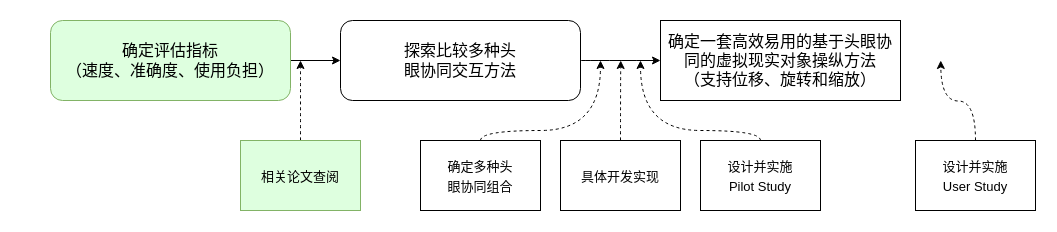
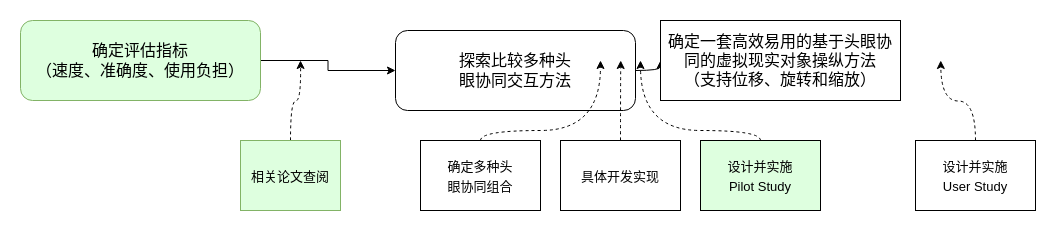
- <mxCell id="3" value="&lt;font style=&quot;font-size: 16px;&quot;&gt;确定评估指标&lt;br&gt;（速度、准确度、使用负担）&lt;/font&gt;" style="rounded=1;whiteSpace=wrap;html=1;spacingLeft=6;spacingRight=6;fillColor=#DEFFDF;strokeColor=#82b366;" vertex="1" parent="1"><mxGeometry x="50" y="20" width="240" height="80" as="geometry" /></mxCell>
+ <mxCell id="3" value="&lt;font style=&quot;font-size: 16px;&quot;&gt;确定评估指标&lt;br&gt;（速度、准确度、使用负担）&lt;/font&gt;" style="rounded=1;whiteSpace=wrap;html=1;spacingLeft=6;spacingRight=6;fillColor=#DEFFDF;strokeColor=#82b366;" vertex="1" parent="1"><mxGeometry x="20" y="20" width="240" height="80" as="geometry" /></mxCell>
- <mxCell id="5" value="&lt;span style=&quot;font-size: 16px;&quot;&gt;探索比较多种头&lt;br&gt;眼协同交互方法&lt;/span&gt;" style="rounded=1;whiteSpace=wrap;html=1;spacingLeft=6;spacingRight=6;" vertex="1" parent="1"><mxGeometry x="340" y="20" width="240" height="80" as="geometry" /></mxCell>
+ <mxCell id="5" value="&lt;span style=&quot;font-size: 16px;&quot;&gt;探索比较多种头&lt;br&gt;眼协同交互方法&lt;/span&gt;" style="rounded=1;whiteSpace=wrap;html=1;spacingLeft=6;spacingRight=6;" vertex="1" parent="1"><mxGeometry x="395" y="30" width="240" height="80" as="geometry" /></mxCell>
- <mxCell id="7" value="&lt;font style=&quot;font-size: 13px;&quot;&gt;相关论文查阅&lt;/font&gt;" style="rounded=0;whiteSpace=wrap;html=1;fontSize=16;fillColor=#DEFFDF;strokeColor=#82b366;" vertex="1" parent="1"><mxGeometry x="240" y="140" width="120" height="70" as="geometry" /></mxCell>
+ <mxCell id="7" value="&lt;font style=&quot;font-size: 13px;&quot;&gt;相关论文查阅&lt;/font&gt;" style="rounded=0;whiteSpace=wrap;html=1;fontSize=16;fillColor=#DEFFDF;strokeColor=#82b366;" vertex="1" parent="1"><mxGeometry x="240" y="140" width="100" height="70" as="geometry" /></mxCell>
- <mxCell id="14" value="&lt;font style=&quot;font-size: 13px;&quot;&gt;设计并实施&lt;br&gt;Pilot Study&lt;br&gt;&lt;/font&gt;" style="rounded=0;whiteSpace=wrap;html=1;fontSize=16;" vertex="1" parent="1"><mxGeometry x="700" y="140" width="120" height="70" as="geometry" /></mxCell>
+ <mxCell id="14" value="&lt;font style=&quot;font-size: 13px;&quot;&gt;设计并实施&lt;br&gt;Pilot Study&lt;br&gt;&lt;/font&gt;" style="rounded=0;whiteSpace=wrap;html=1;fontSize=16;fillColor=#deffdf;" vertex="1" parent="1"><mxGeometry x="700" y="140" width="120" height="70" as="geometry" /></mxCell>
